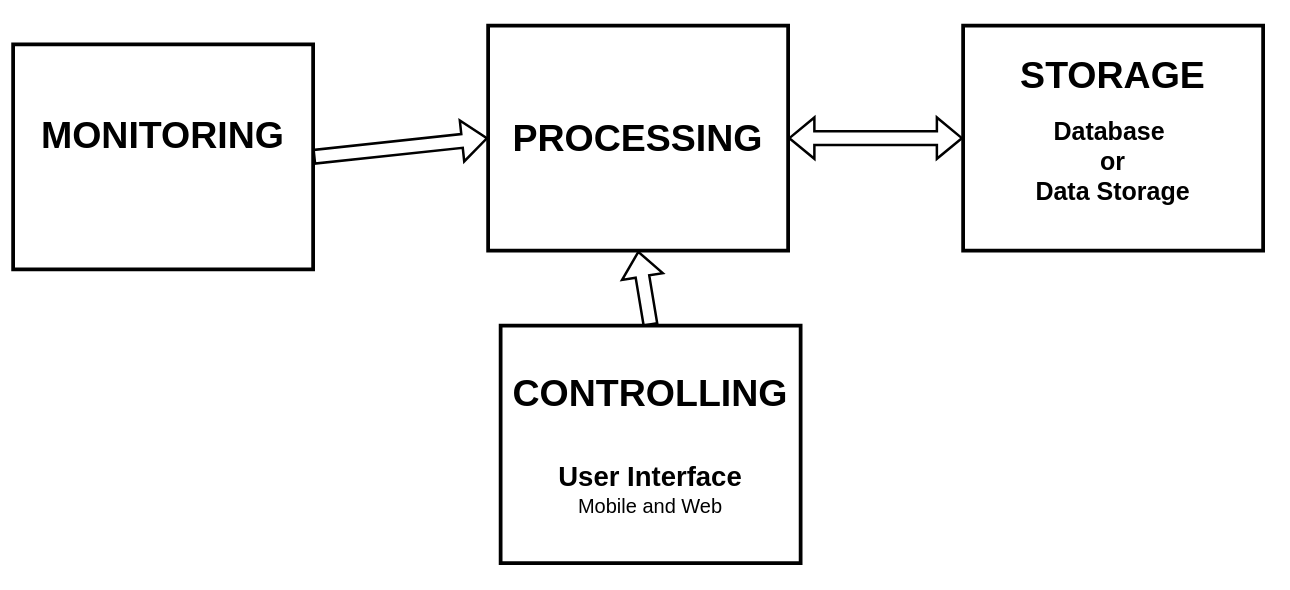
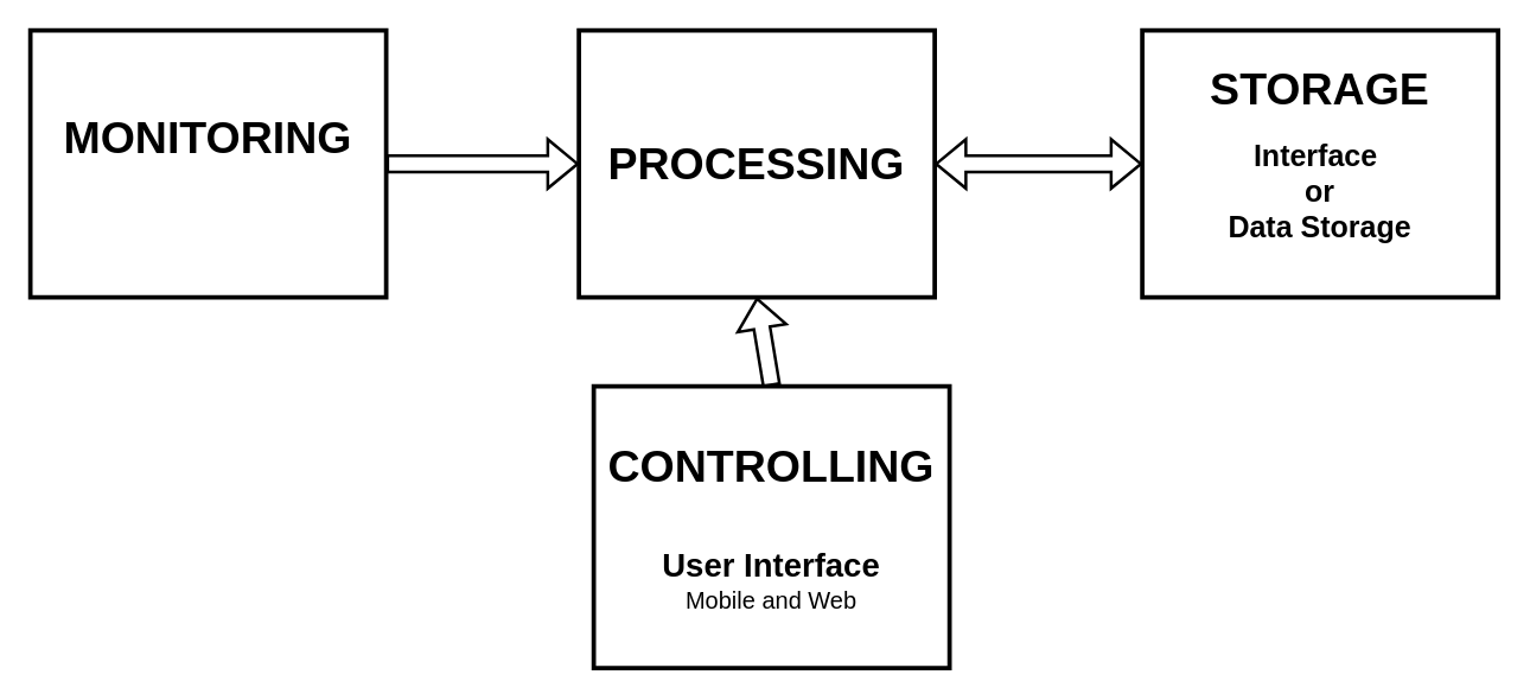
- <mxCell id="3" value="&lt;div style=&quot;font-size: 30px;&quot;&gt;&lt;b&gt;STORAGE&lt;/b&gt;&lt;/div&gt;&lt;div&gt;&lt;br&gt;&lt;/div&gt;&lt;div&gt;&lt;font size=&quot;1&quot;&gt;&lt;b style=&quot;font-size: 20px;&quot;&gt;Database&amp;nbsp; &lt;br&gt;&lt;/b&gt;&lt;/font&gt;&lt;/div&gt;&lt;div&gt;&lt;font size=&quot;1&quot;&gt;&lt;b style=&quot;font-size: 20px;&quot;&gt;or &lt;br&gt;&lt;/b&gt;&lt;/font&gt;&lt;/div&gt;&lt;div&gt;&lt;font size=&quot;1&quot;&gt;&lt;b style=&quot;font-size: 20px;&quot;&gt;Data Storage&lt;br&gt;&lt;/b&gt;&lt;/font&gt;&lt;/div&gt;&lt;div&gt;&lt;br&gt;&lt;/div&gt;" style="rounded=0;whiteSpace=wrap;html=1;strokeWidth=3;" vertex="1" parent="1"><mxGeometry x="770" y="20" width="240" height="180" as="geometry" /></mxCell>
+ <mxCell id="3" value="&lt;div style=&quot;font-size: 30px;&quot;&gt;&lt;b&gt;STORAGE&lt;/b&gt;&lt;/div&gt;&lt;div&gt;&lt;br&gt;&lt;/div&gt;&lt;div&gt;&lt;font size=&quot;1&quot;&gt;&lt;b style=&quot;font-size: 20px;&quot;&gt;Interface&amp;nbsp; &lt;br&gt;&lt;/b&gt;&lt;/font&gt;&lt;/div&gt;&lt;div&gt;&lt;font size=&quot;1&quot;&gt;&lt;b style=&quot;font-size: 20px;&quot;&gt;or &lt;br&gt;&lt;/b&gt;&lt;/font&gt;&lt;/div&gt;&lt;div&gt;&lt;font size=&quot;1&quot;&gt;&lt;b style=&quot;font-size: 20px;&quot;&gt;Data Storage&lt;br&gt;&lt;/b&gt;&lt;/font&gt;&lt;/div&gt;&lt;div&gt;&lt;br&gt;&lt;/div&gt;" style="rounded=0;whiteSpace=wrap;html=1;strokeWidth=3;" vertex="1" parent="1"><mxGeometry x="770" y="20" width="240" height="180" as="geometry" /></mxCell>
- <mxCell id="2" value="&lt;div style=&quot;font-size: 30px;&quot;&gt;&lt;b&gt;&lt;font style=&quot;font-size: 30px;&quot;&gt;MONITORING&lt;/font&gt;&lt;/b&gt;&lt;/div&gt;&lt;div style=&quot;font-size: 30px;&quot;&gt;&lt;b style=&quot;font-size: 20px;&quot;&gt;&lt;font style=&quot;font-size: 20px;&quot;&gt;&lt;br&gt;&lt;/font&gt;&lt;/b&gt;&lt;/div&gt;" style="rounded=0;whiteSpace=wrap;html=1;strokeWidth=3;" vertex="1" parent="1"><mxGeometry x="10" y="35" width="240" height="180" as="geometry" /></mxCell>
+ <mxCell id="2" value="&lt;div style=&quot;font-size: 30px;&quot;&gt;&lt;b&gt;&lt;font style=&quot;font-size: 30px;&quot;&gt;MONITORING&lt;/font&gt;&lt;/b&gt;&lt;/div&gt;&lt;div style=&quot;font-size: 30px;&quot;&gt;&lt;b style=&quot;font-size: 20px;&quot;&gt;&lt;font style=&quot;font-size: 20px;&quot;&gt;&lt;br&gt;&lt;/font&gt;&lt;/b&gt;&lt;/div&gt;" style="rounded=0;whiteSpace=wrap;html=1;strokeWidth=3;" vertex="1" parent="1"><mxGeometry x="20" y="20" width="240" height="180" as="geometry" /></mxCell>
